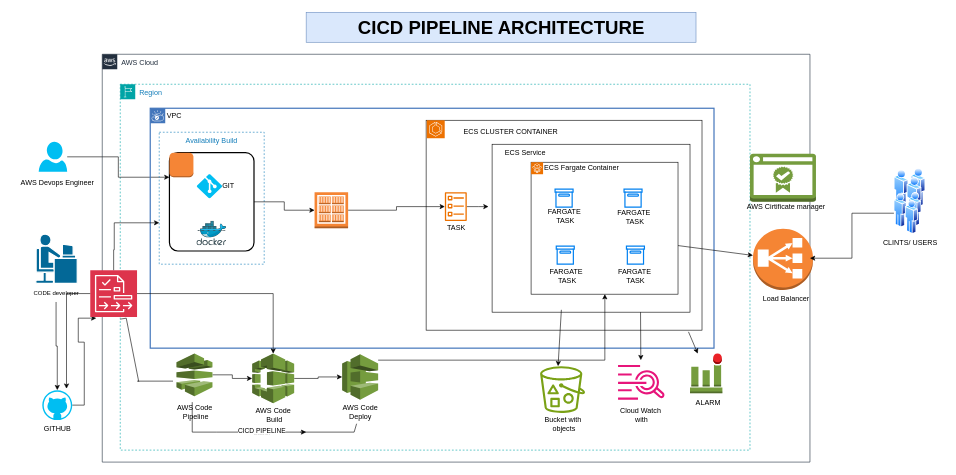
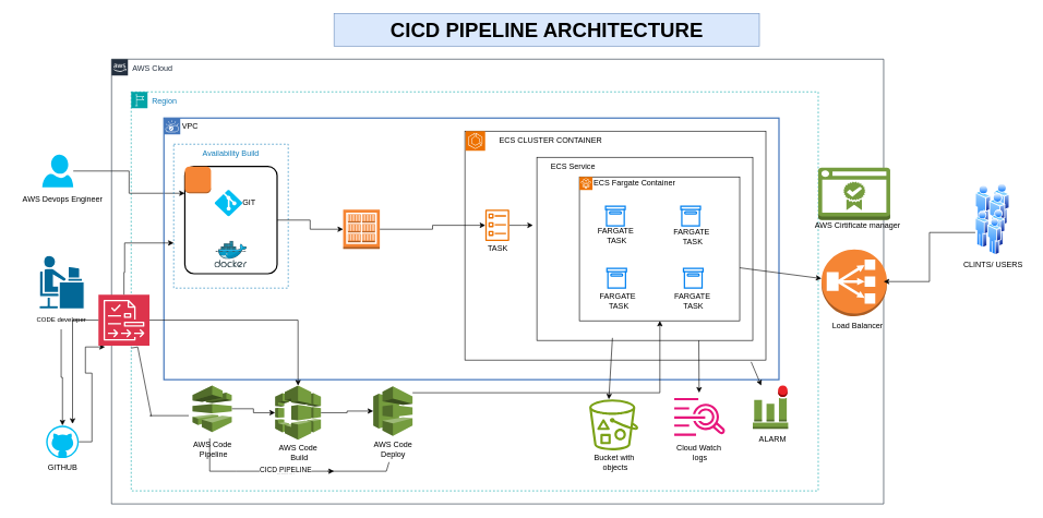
- <mxCell id="39" value="ECS CLUSTER CONTAINER" style="text;html=1;align=center;verticalAlign=middle;resizable=0;points=[];autosize=1;strokeColor=none;fillColor=none;" vertex="1" parent="36"><mxGeometry x="511" y="24" width="180" height="30" as="geometry" /></mxCell>
+ <mxCell id="39" value="ECS CLUSTER CONTAINER" style="text;html=1;align=center;verticalAlign=middle;resizable=0;points=[];autosize=1;strokeColor=none;fillColor=none;" vertex="1" parent="36"><mxGeometry x="501" y="19" width="180" height="30" as="geometry" /></mxCell>
- <mxCell id="14" value="Cloud Watch&amp;nbsp;&lt;div&gt;with&lt;/div&gt;" style="text;html=1;align=center;verticalAlign=middle;resizable=0;points=[];autosize=1;strokeColor=none;fillColor=none;" vertex="1" parent="2"><mxGeometry x="819" y="532" width="100" height="40" as="geometry" /></mxCell>
+ <mxCell id="14" value="Cloud Watch&amp;nbsp;&lt;div&gt;logs&lt;/div&gt;" style="text;html=1;align=center;verticalAlign=middle;resizable=0;points=[];autosize=1;strokeColor=none;fillColor=none;" vertex="1" parent="2"><mxGeometry x="819" y="532" width="100" height="40" as="geometry" /></mxCell>
